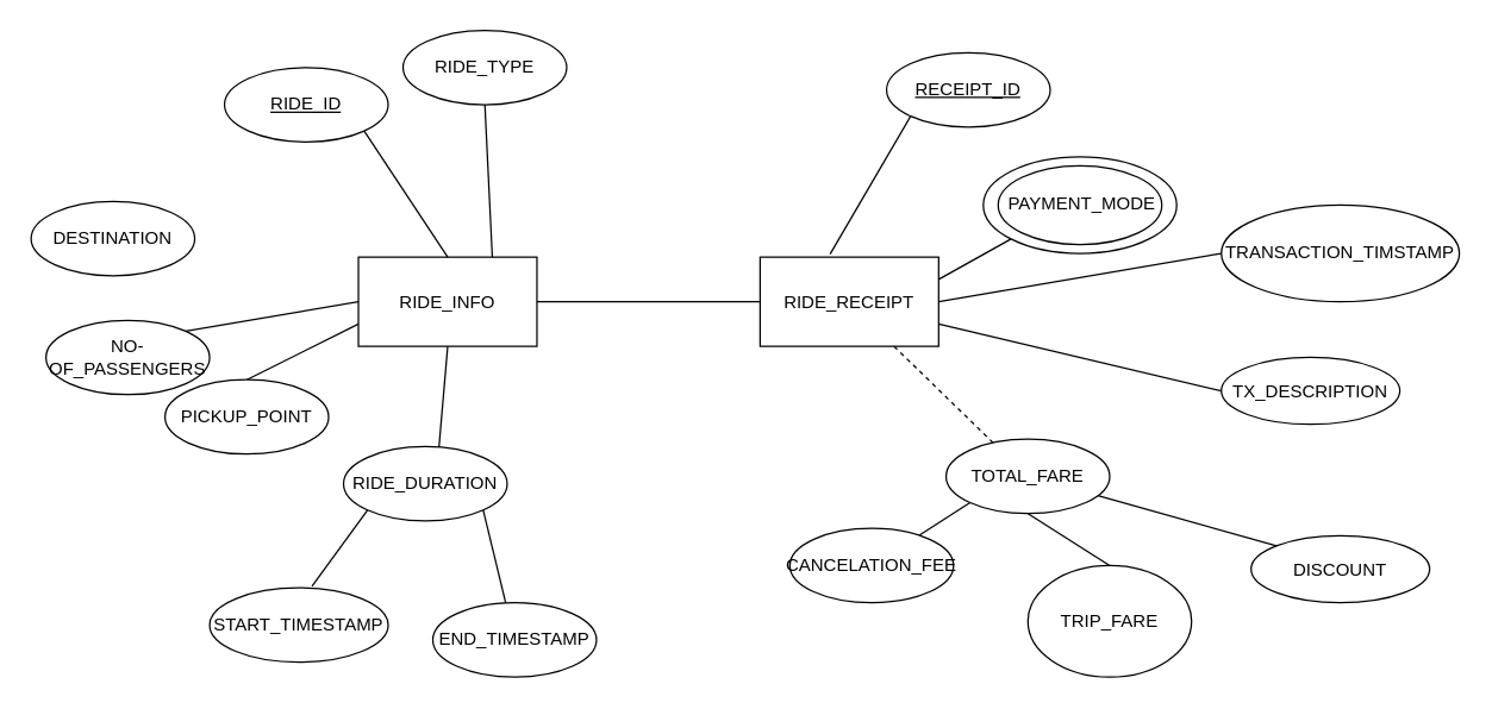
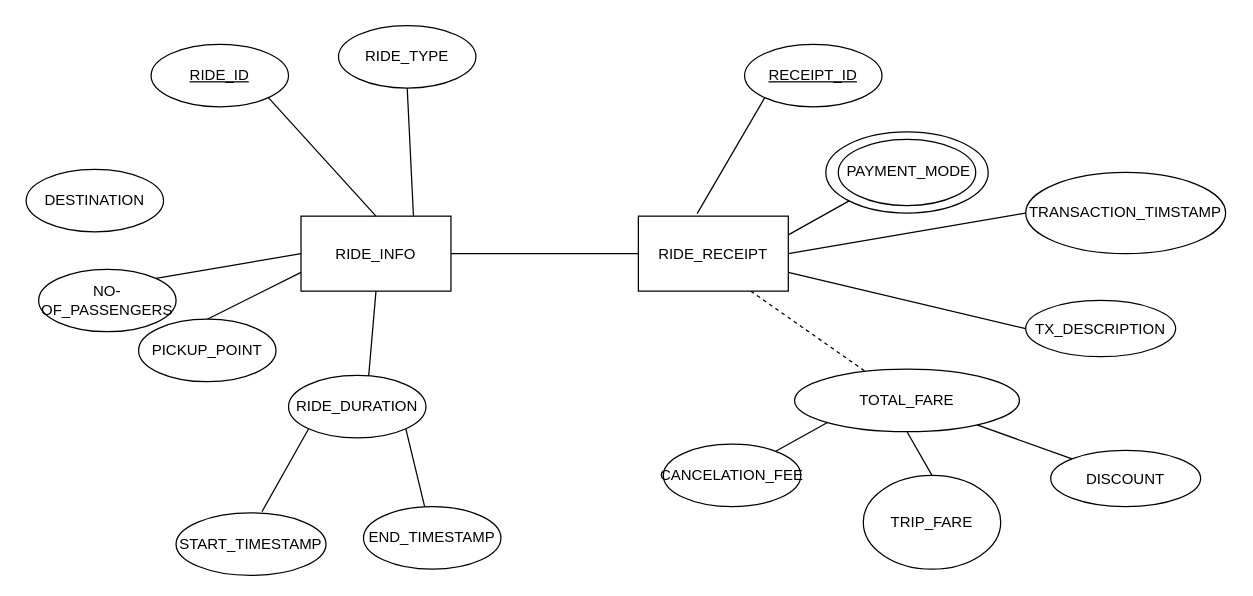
- <mxCell id="7" value="&lt;u&gt;RIDE_ID&lt;/u&gt;" style="ellipse;whiteSpace=wrap;html=1;" parent="1" vertex="1"><mxGeometry x="150" y="45" width="110" height="50" as="geometry" /></mxCell>
+ <mxCell id="7" value="&lt;u&gt;RIDE_ID&lt;/u&gt;" style="ellipse;whiteSpace=wrap;html=1;" parent="1" vertex="1"><mxGeometry x="120" y="35" width="110" height="50" as="geometry" /></mxCell>
- <mxCell id="17" value="TOTAL_FARE" style="ellipse;whiteSpace=wrap;html=1;" parent="1" vertex="1"><mxGeometry x="635" y="295" width="110" height="50" as="geometry" /></mxCell>
+ <mxCell id="17" value="TOTAL_FARE" style="ellipse;whiteSpace=wrap;html=1;" parent="1" vertex="1"><mxGeometry x="635" y="295" width="180" height="50" as="geometry" /></mxCell>
- <mxCell id="24" value="START_TIMESTAMP" style="ellipse;whiteSpace=wrap;html=1;" parent="1" vertex="1"><mxGeometry x="140" y="395" width="120" height="50" as="geometry" /></mxCell>
+ <mxCell id="24" value="START_TIMESTAMP" style="ellipse;whiteSpace=wrap;html=1;" parent="1" vertex="1"><mxGeometry x="140" y="410" width="120" height="50" as="geometry" /></mxCell>
